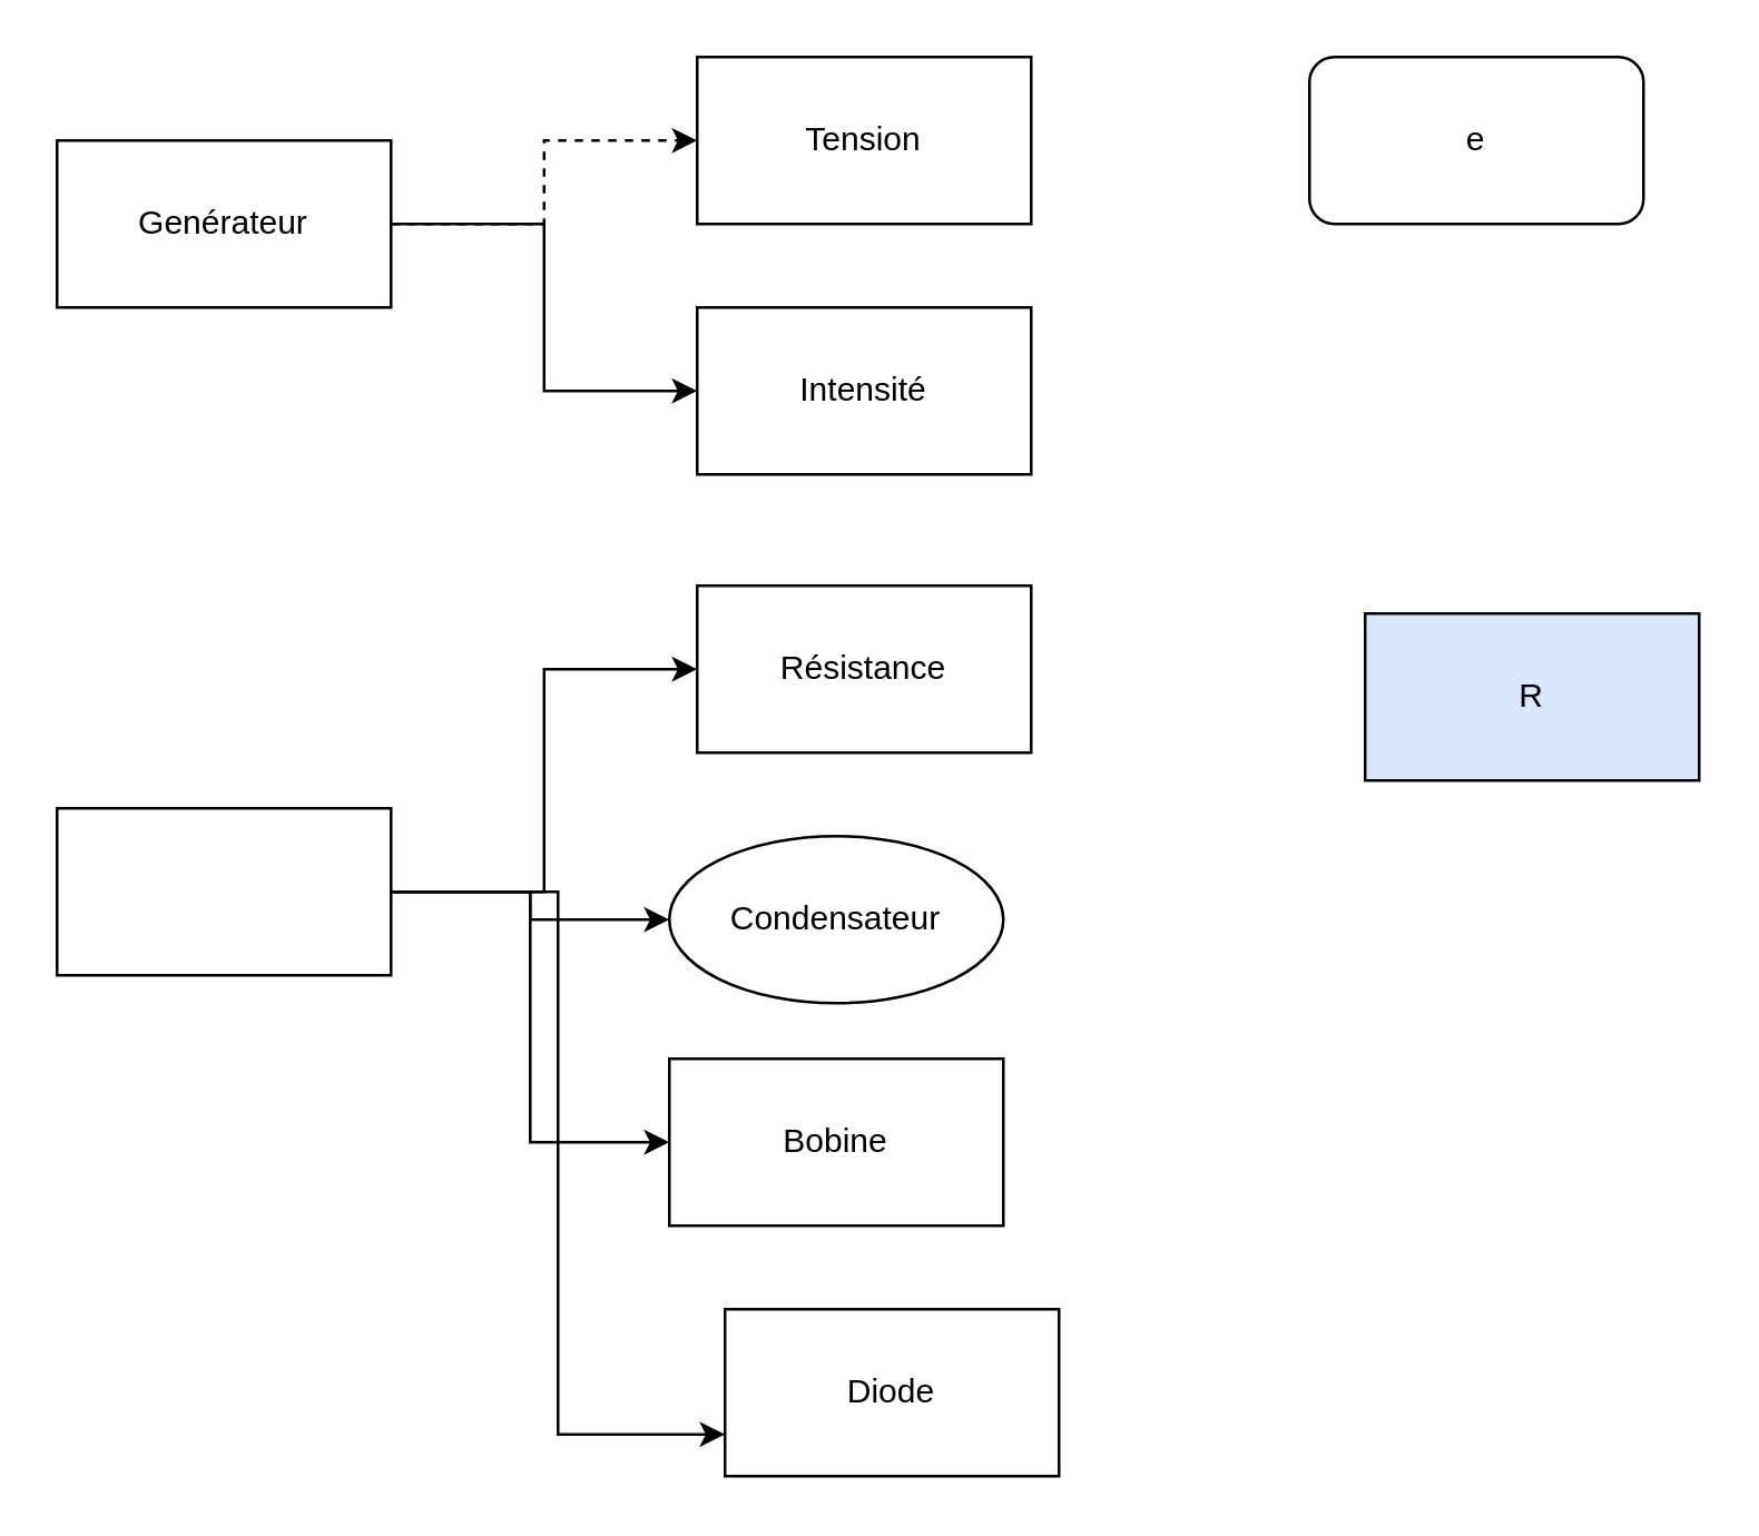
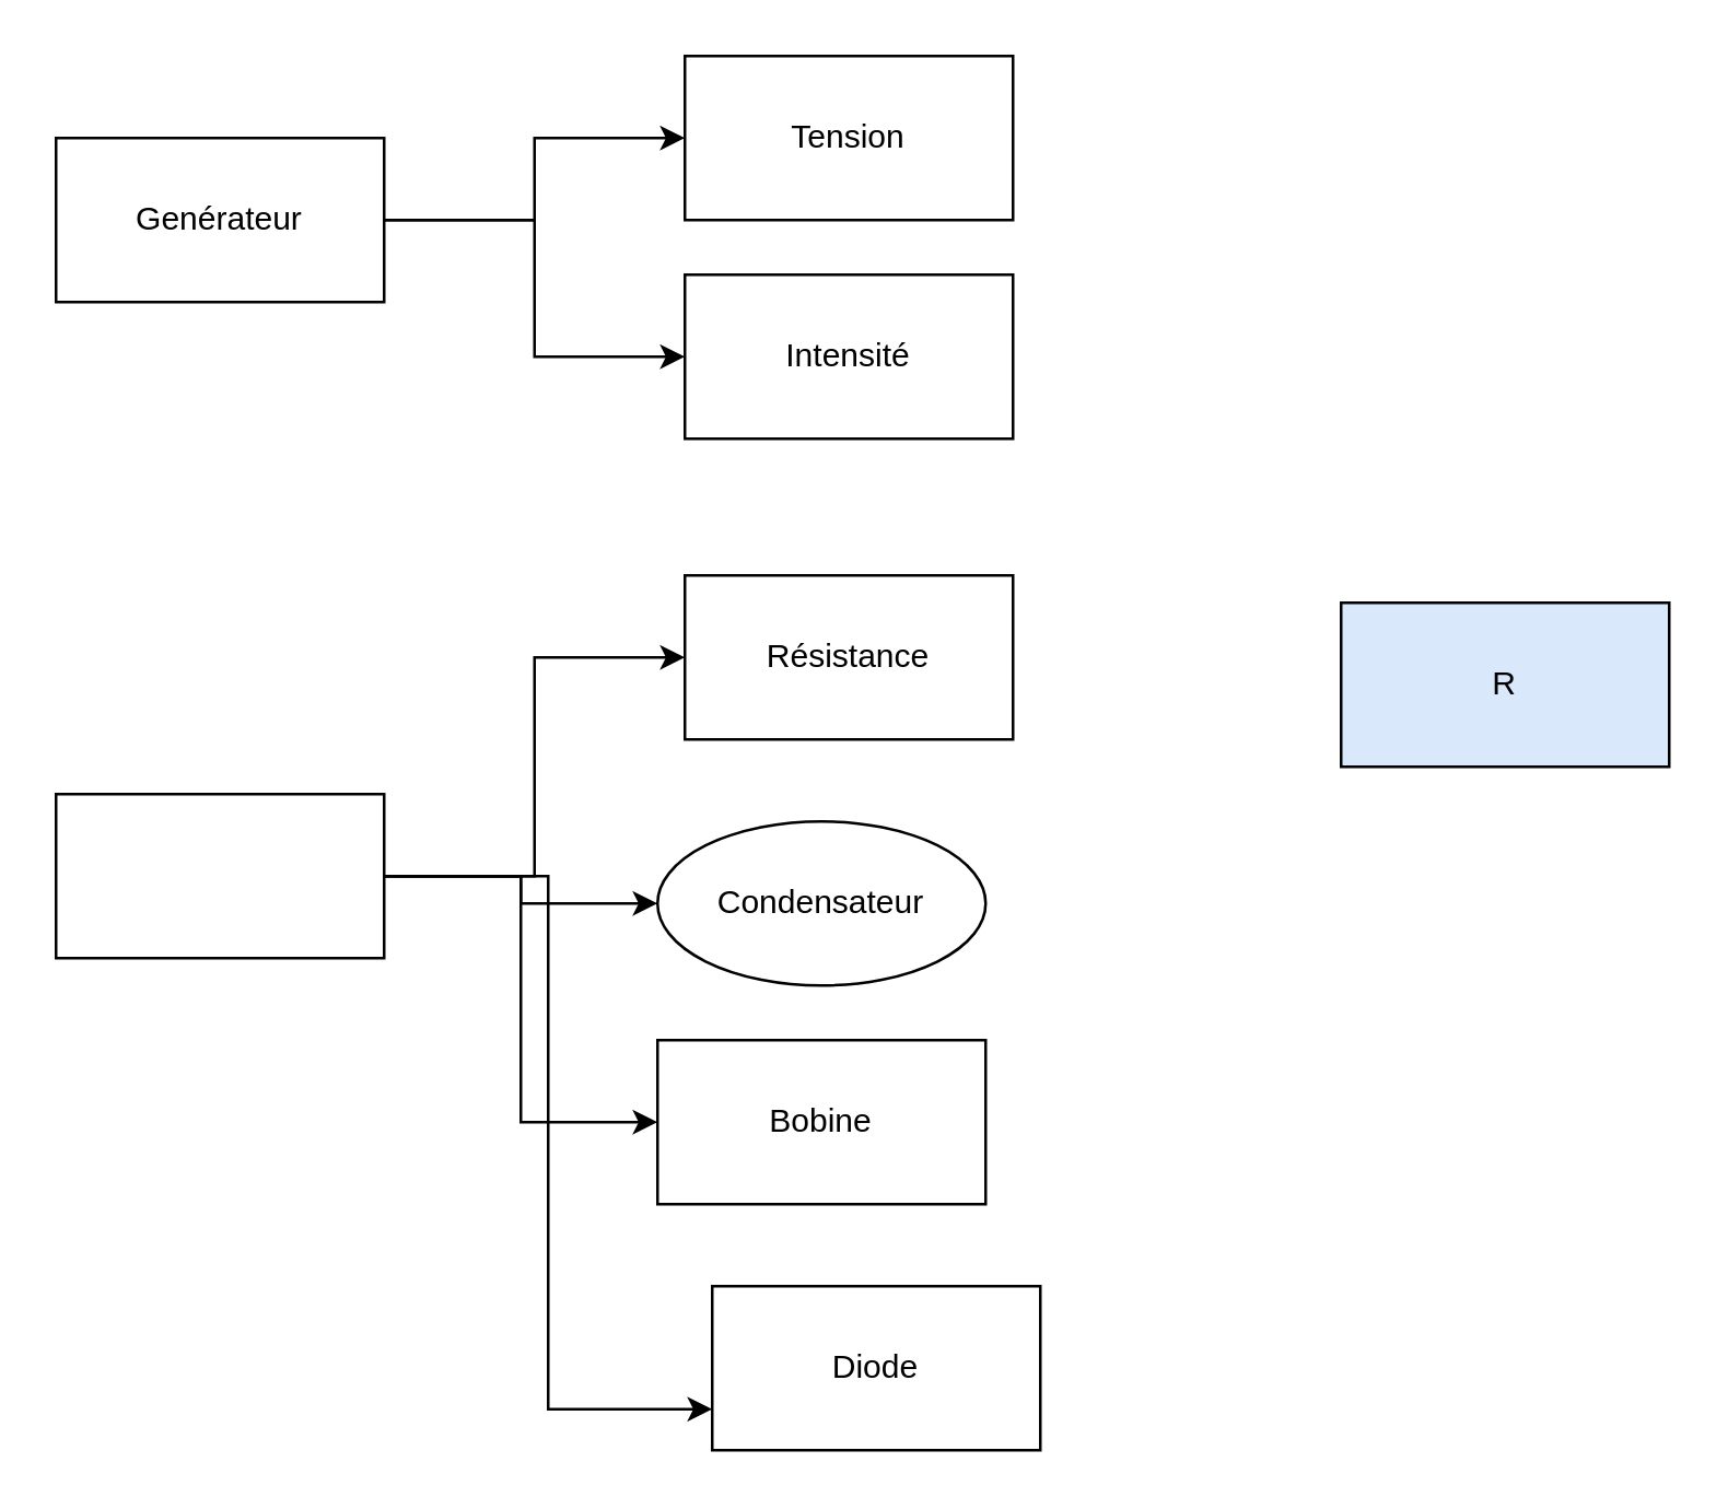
- <mxCell id="6" style="edgeStyle=orthogonalEdgeStyle;rounded=0;orthogonalLoop=1;jettySize=auto;html=1;exitX=1;exitY=0.5;exitDx=0;exitDy=0;dashed=1;" edge="1" parent="1" source="8" target="9"><mxGeometry relative="1" as="geometry" /></mxCell>
+ <mxCell id="6" style="edgeStyle=orthogonalEdgeStyle;rounded=0;orthogonalLoop=1;jettySize=auto;html=1;exitX=1;exitY=0.5;exitDx=0;exitDy=0;" edge="1" parent="1" source="8" target="9"><mxGeometry relative="1" as="geometry" /></mxCell>
- <mxCell id="16" value="e" style="rounded=1;whiteSpace=wrap;html=1;" vertex="1" parent="1"><mxGeometry x="470" y="20" width="120" height="60" as="geometry" /></mxCell>
- <mxCell id="10" value="Intensité" style="whiteSpace=wrap;html=1;" vertex="1" parent="1"><mxGeometry x="250" y="110" width="120" height="60" as="geometry" /></mxCell>
+ <mxCell id="10" value="Intensité" style="whiteSpace=wrap;html=1;" vertex="1" parent="1"><mxGeometry x="250" y="100" width="120" height="60" as="geometry" /></mxCell>
